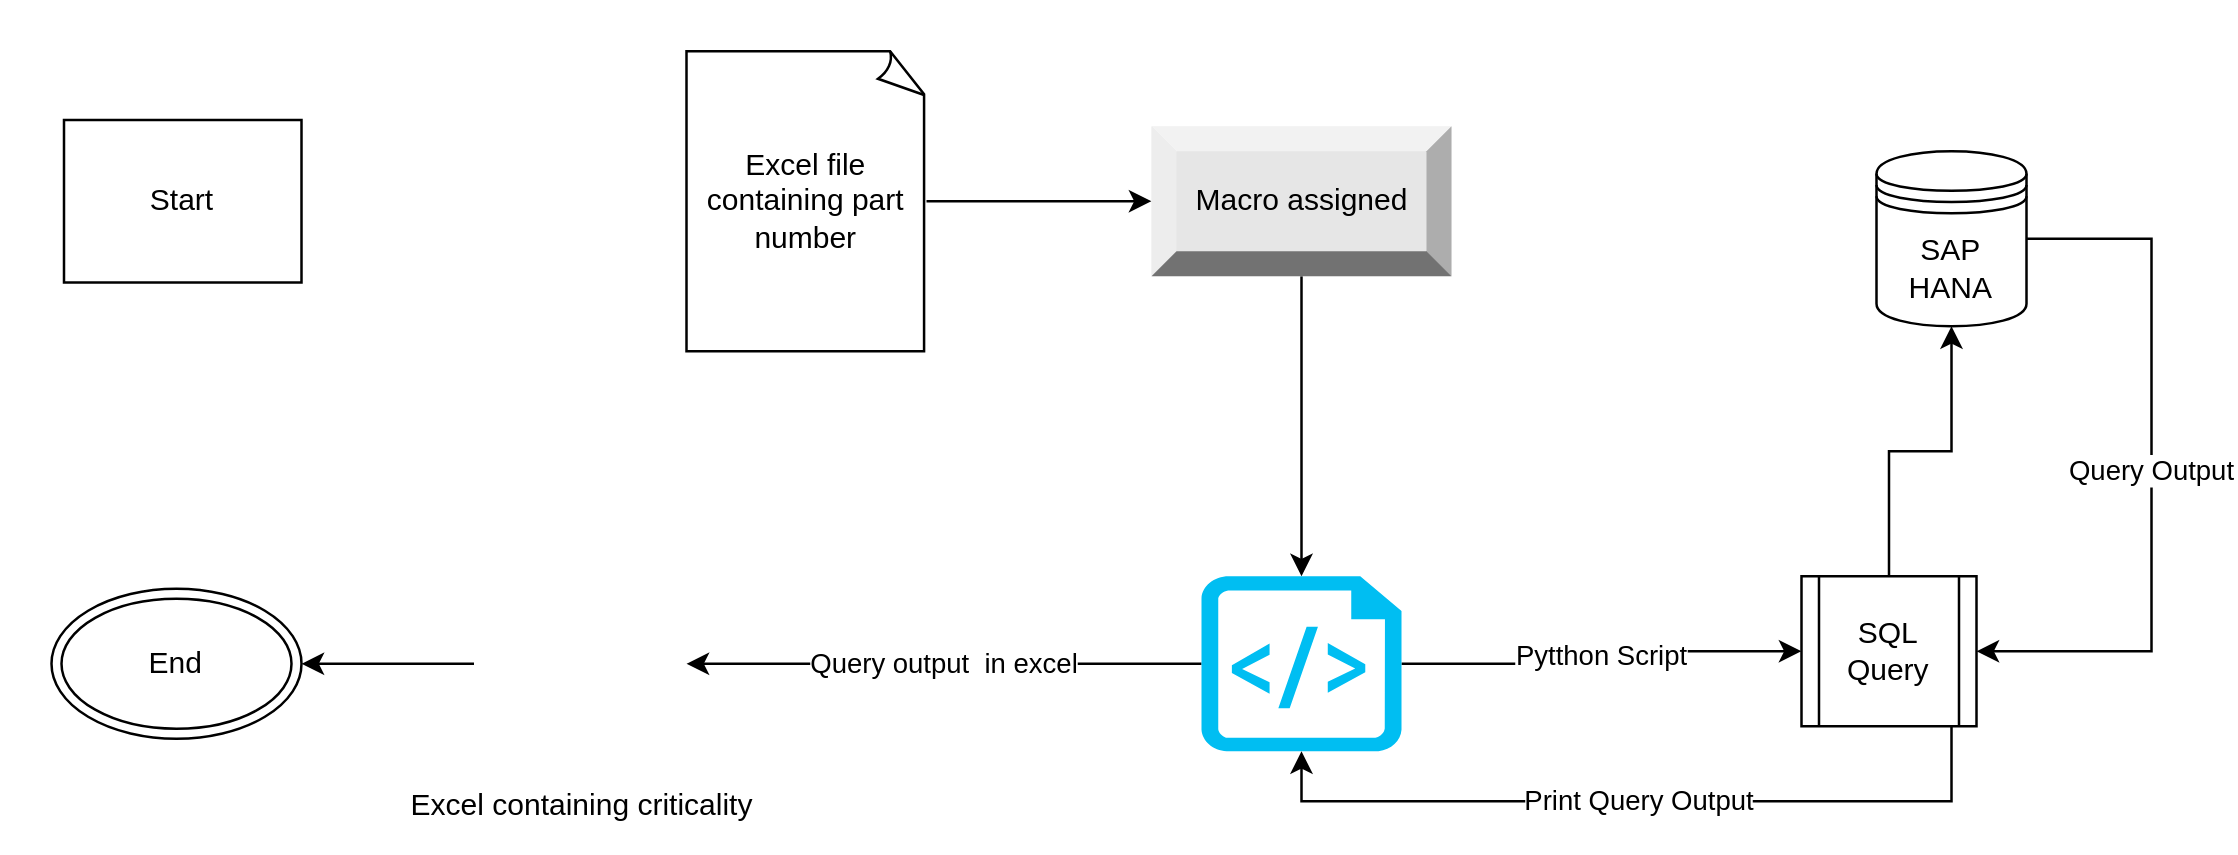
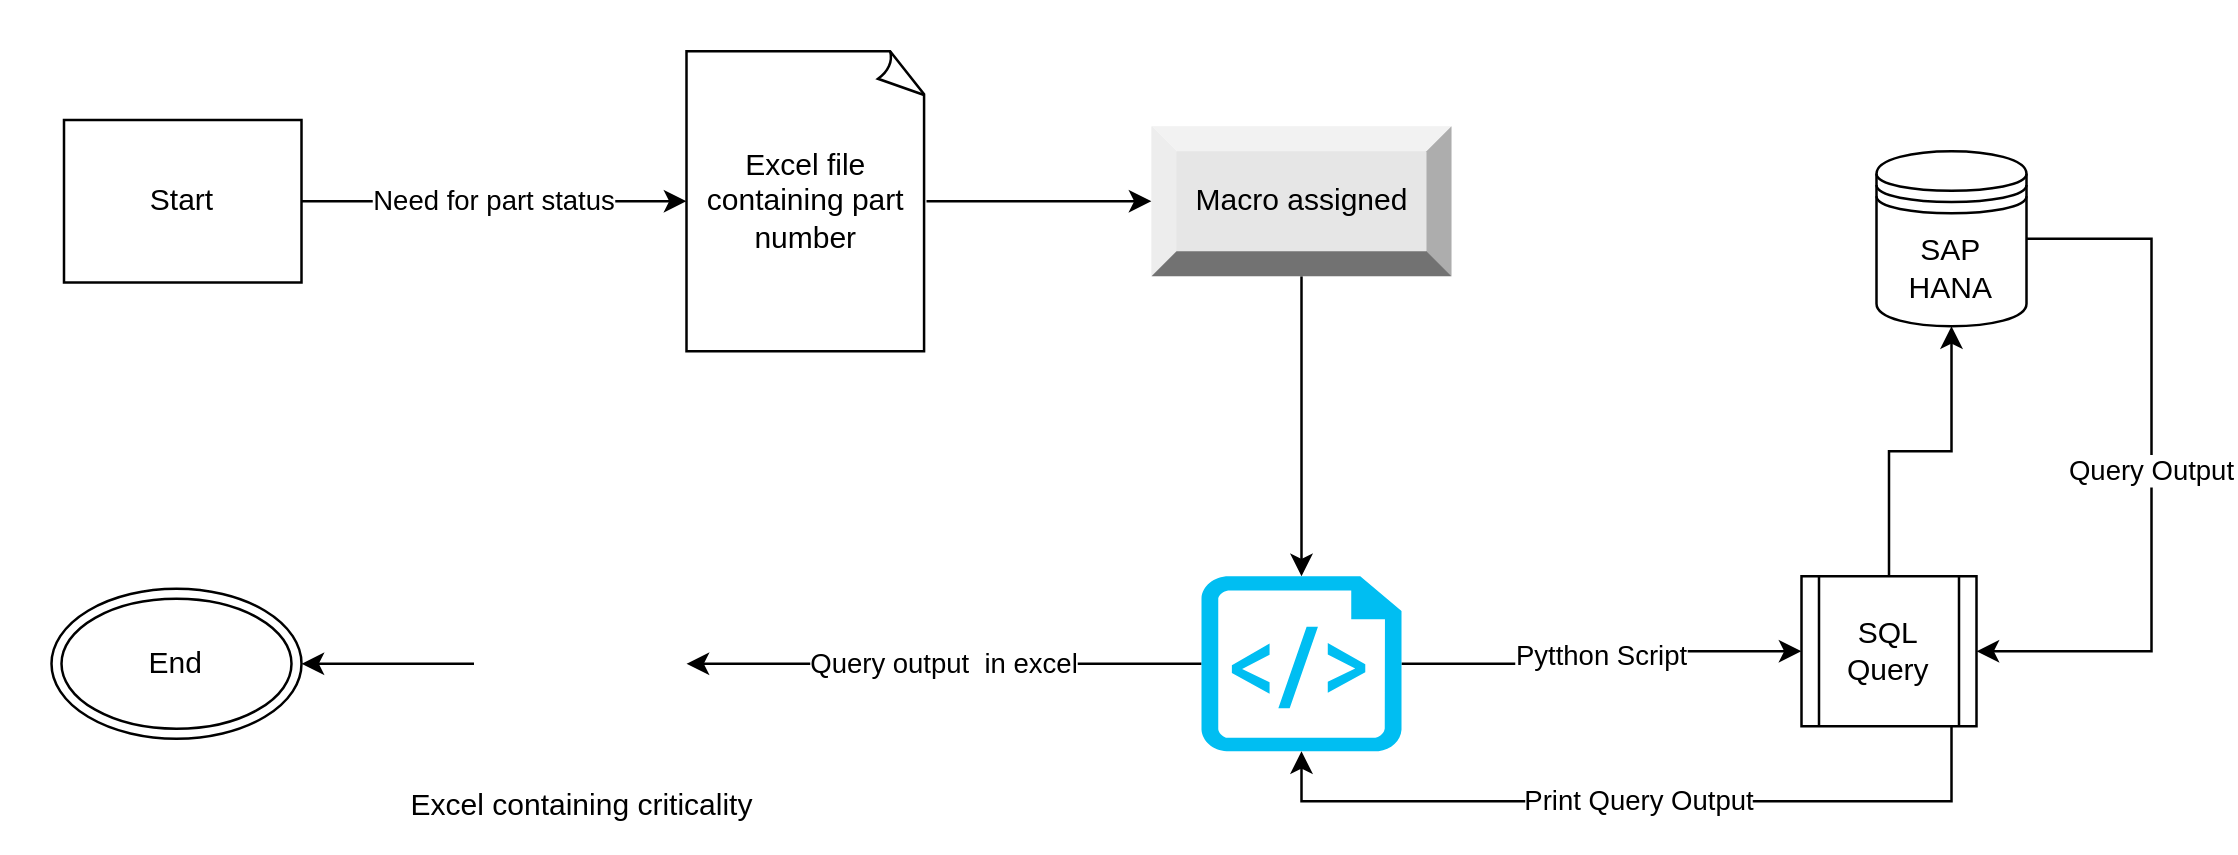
+ <mxCell id="2" value="Need for part status" style="edgeStyle=orthogonalEdgeStyle;rounded=0;orthogonalLoop=1;jettySize=auto;html=1;entryX=0;entryY=0.5;entryDx=0;entryDy=0;entryPerimeter=0;" edge="1" parent="1" source="3" target="5"><mxGeometry relative="1" as="geometry" /></mxCell>
